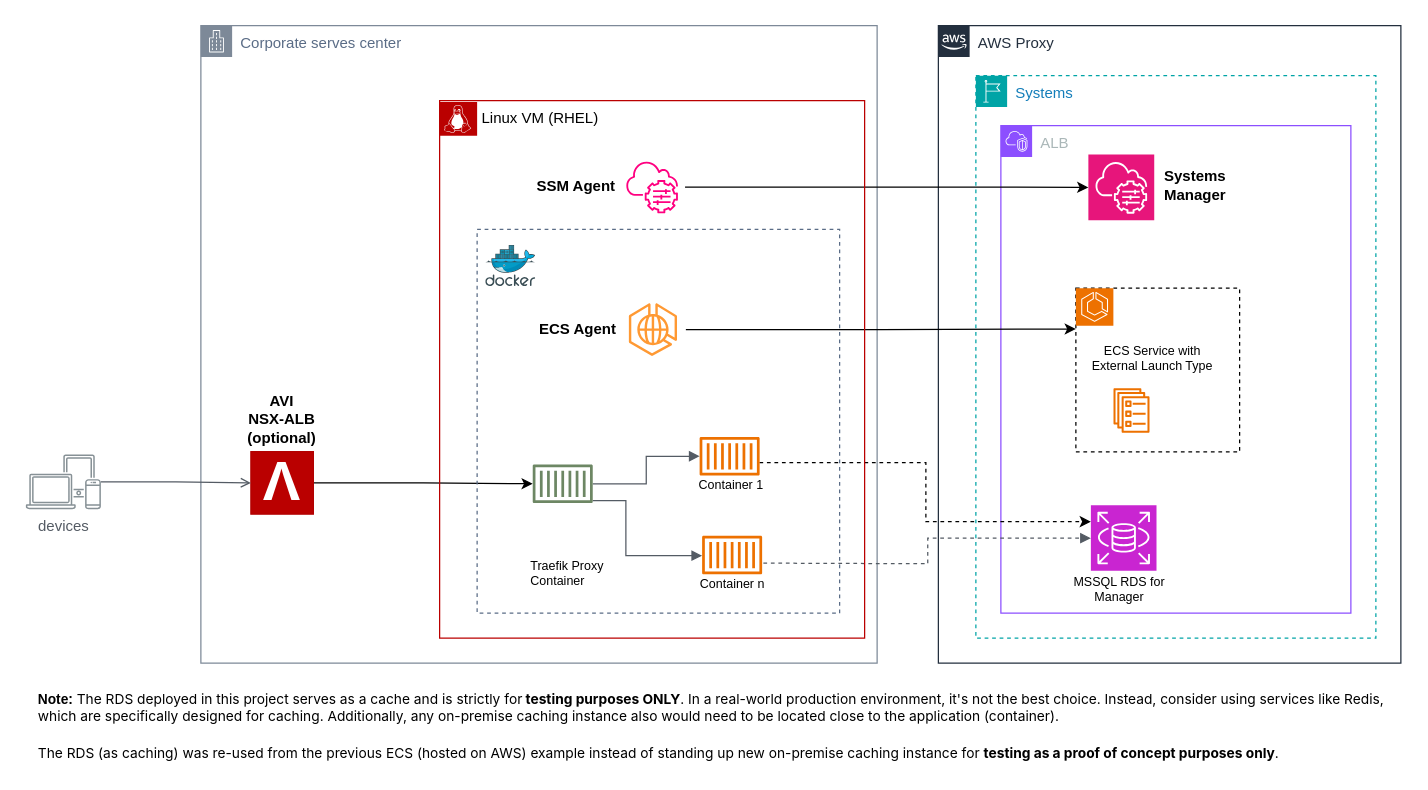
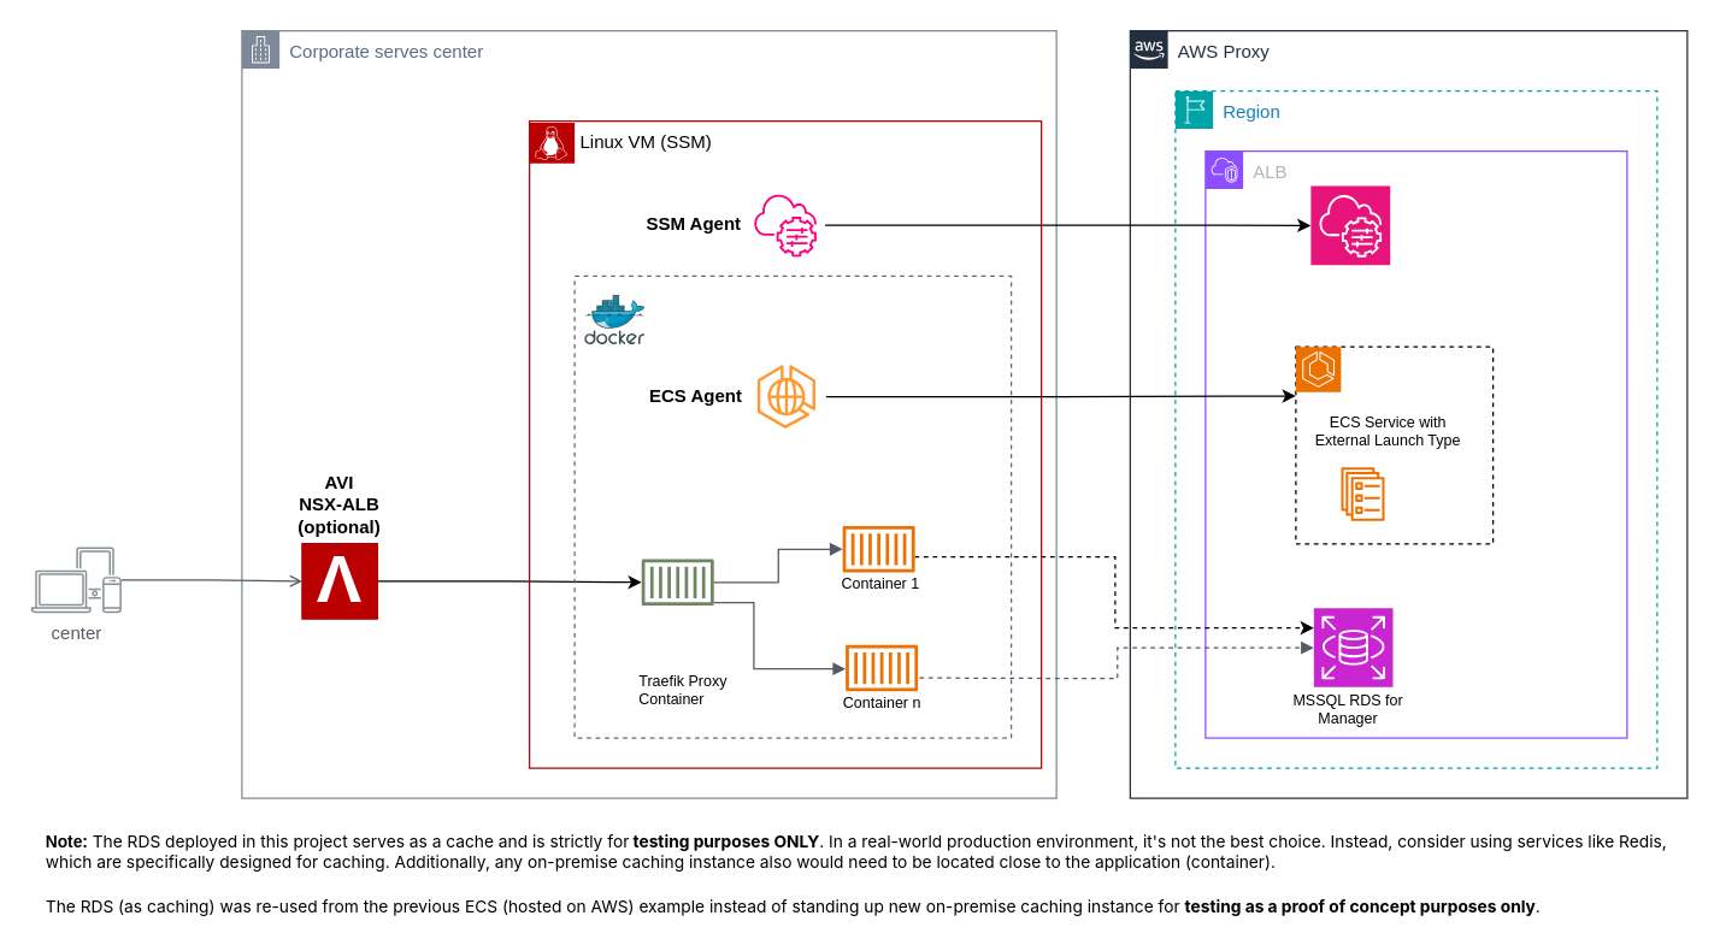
- <mxCell id="2" value="Systems" style="points=[[0,0],[0.25,0],[0.5,0],[0.75,0],[1,0],[1,0.25],[1,0.5],[1,0.75],[1,1],[0.75,1],[0.5,1],[0.25,1],[0,1],[0,0.75],[0,0.5],[0,0.25]];outlineConnect=0;gradientColor=none;html=1;whiteSpace=wrap;fontSize=12;fontStyle=0;container=1;pointerEvents=0;collapsible=0;recursiveResize=0;shape=mxgraph.aws4.group;grIcon=mxgraph.aws4.group_region;strokeColor=#00A4A6;fillColor=none;verticalAlign=top;align=left;spacingLeft=30;fontColor=#147EBA;dashed=1;" parent="1" vertex="1"><mxGeometry x="780" y="60" width="320" height="450" as="geometry" /></mxCell>
+ <mxCell id="2" value="Region" style="points=[[0,0],[0.25,0],[0.5,0],[0.75,0],[1,0],[1,0.25],[1,0.5],[1,0.75],[1,1],[0.75,1],[0.5,1],[0.25,1],[0,1],[0,0.75],[0,0.5],[0,0.25]];outlineConnect=0;gradientColor=none;html=1;whiteSpace=wrap;fontSize=12;fontStyle=0;container=1;pointerEvents=0;collapsible=0;recursiveResize=0;shape=mxgraph.aws4.group;grIcon=mxgraph.aws4.group_region;strokeColor=#00A4A6;fillColor=none;verticalAlign=top;align=left;spacingLeft=30;fontColor=#147EBA;dashed=1;" parent="1" vertex="1"><mxGeometry x="780" y="60" width="320" height="450" as="geometry" /></mxCell>
- <mxCell id="26" value="Linux VM (RHEL)" style="text;html=1;align=left;verticalAlign=middle;whiteSpace=wrap;rounded=0;fontStyle=0" parent="1" vertex="1"><mxGeometry x="383" y="79.19" width="120" height="30" as="geometry" /></mxCell>
+ <mxCell id="26" value="Linux VM (SSM)" style="text;html=1;align=left;verticalAlign=middle;whiteSpace=wrap;rounded=0;fontStyle=0" parent="1" vertex="1"><mxGeometry x="383" y="79.19" width="120" height="30" as="geometry" /></mxCell>
- <mxCell id="12" value="Systems Manager" style="text;html=1;align=left;verticalAlign=middle;whiteSpace=wrap;rounded=0;fontStyle=1" parent="10" vertex="1"><mxGeometry x="59" y="10" width="81" height="30" as="geometry" /></mxCell>
- <mxCell id="36" value="devices" style="sketch=0;outlineConnect=0;gradientColor=none;fontColor=#545B64;strokeColor=none;fillColor=#879196;dashed=0;verticalLabelPosition=bottom;verticalAlign=top;align=center;html=1;fontSize=12;fontStyle=0;aspect=fixed;shape=mxgraph.aws4.illustration_devices;pointerEvents=1" parent="1" vertex="1"><mxGeometry x="20" y="363.1" width="60" height="43.8" as="geometry" /></mxCell>
+ <mxCell id="36" value="center" style="sketch=0;outlineConnect=0;gradientColor=none;fontColor=#545B64;strokeColor=none;fillColor=#879196;dashed=0;verticalLabelPosition=bottom;verticalAlign=top;align=center;html=1;fontSize=12;fontStyle=0;aspect=fixed;shape=mxgraph.aws4.illustration_devices;pointerEvents=1" parent="1" vertex="1"><mxGeometry x="20" y="363.1" width="60" height="43.8" as="geometry" /></mxCell>
